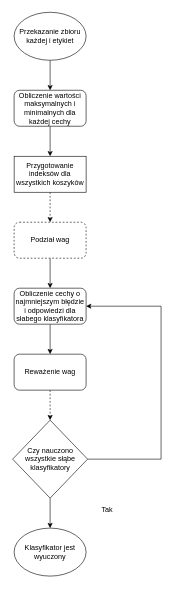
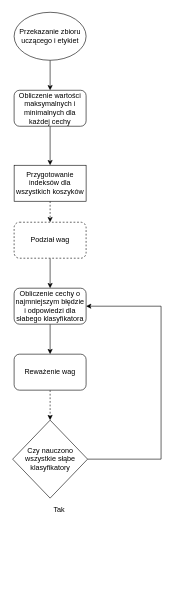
- <mxCell id="3" value="Przekazanie zbioru każdej i etykiet" style="ellipse;whiteSpace=wrap;html=1;" parent="1" vertex="1"><mxGeometry x="23" y="20" width="120" height="80" as="geometry" /></mxCell>
+ <mxCell id="3" value="Przekazanie zbioru uczącego i etykiet" style="ellipse;whiteSpace=wrap;html=1;" parent="1" vertex="1"><mxGeometry x="23" y="20" width="120" height="80" as="geometry" /></mxCell>
- <mxCell id="7" value="Przygotowanie indeksów dla wszystkich koszyków" style="rounded=0;whiteSpace=wrap;html=1;" parent="1" vertex="1"><mxGeometry x="23" y="260" width="120" height="60" as="geometry" /></mxCell>
+ <mxCell id="7" value="Przygotowanie indeksów dla wszystkich koszyków" style="rounded=0;whiteSpace=wrap;html=1;" parent="1" vertex="1"><mxGeometry x="23" y="275" width="120" height="60" as="geometry" /></mxCell>
- <mxCell id="18" value="Tak" style="text;html=1;align=center;verticalAlign=middle;resizable=0;points=[];autosize=1;strokeColor=none;fillColor=none;" vertex="1" parent="1"><mxGeometry x="158" y="835" width="40" height="30" as="geometry" /></mxCell>
+ <mxCell id="18" value="Tak" style="text;html=1;align=center;verticalAlign=middle;resizable=0;points=[];autosize=1;strokeColor=none;fillColor=none;" vertex="1" parent="1"><mxGeometry x="78" y="835" width="40" height="30" as="geometry" /></mxCell>
- <mxCell id="13" style="edgeStyle=orthogonalEdgeStyle;rounded=0;orthogonalLoop=1;jettySize=auto;html=1;exitX=0.5;exitY=1;exitDx=0;exitDy=0;entryX=0.5;entryY=0;entryDx=0;entryDy=0;" parent="1" source="14" target="17" edge="1"><mxGeometry relative="1" as="geometry" /></mxCell>
- <mxCell id="17" value="Klasyfikator jest wyuczony" style="ellipse;whiteSpace=wrap;html=1;" parent="1" vertex="1"><mxGeometry x="23" y="880" width="120" height="80" as="geometry" /></mxCell>
